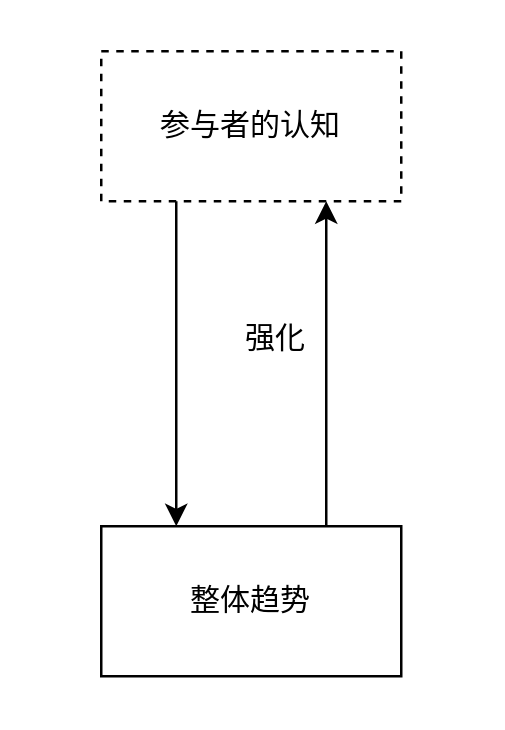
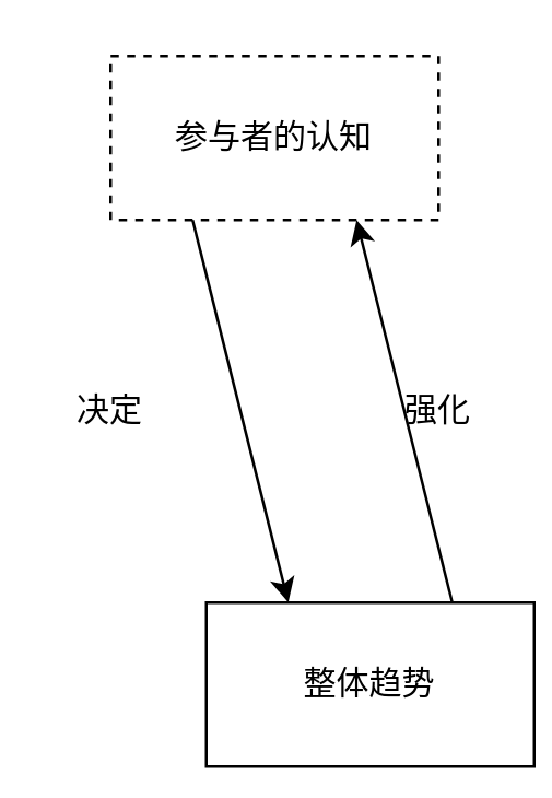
- <mxCell id="7" value="强化" style="rounded=0;whiteSpace=wrap;html=1;strokeColor=none;fillColor=none;" vertex="1" parent="1"><mxGeometry x="90" y="115" width="40" height="40" as="geometry" /></mxCell>
+ <mxCell id="7" value="强化" style="rounded=0;whiteSpace=wrap;html=1;strokeColor=none;fillColor=none;" vertex="1" parent="1"><mxGeometry x="140" y="130" width="40" height="40" as="geometry" /></mxCell>
+ <mxCell id="5" value="决定" style="rounded=0;whiteSpace=wrap;html=1;strokeColor=none;fillColor=none;" vertex="1" parent="1"><mxGeometry x="20" y="130" width="40" height="40" as="geometry" /></mxCell>
- <mxCell id="4" value="整体趋势" style="rounded=0;whiteSpace=wrap;html=1;" vertex="1" parent="1"><mxGeometry x="40" y="210" width="120" height="60" as="geometry" /></mxCell>
+ <mxCell id="4" value="整体趋势" style="rounded=0;whiteSpace=wrap;html=1;" vertex="1" parent="1"><mxGeometry x="75" y="220" width="120" height="60" as="geometry" /></mxCell>
